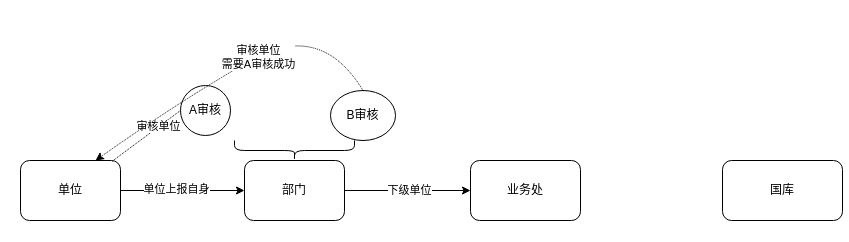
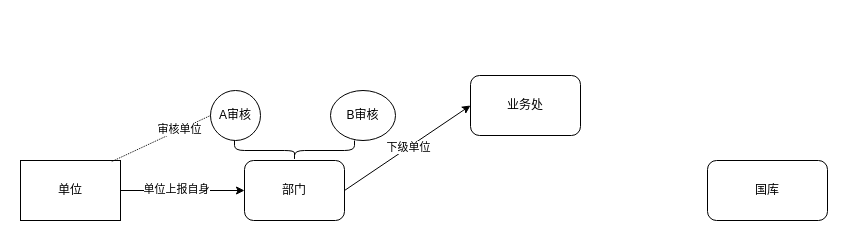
- <mxCell id="6" value="A审核" style="ellipse;whiteSpace=wrap;html=1;aspect=fixed;" vertex="1" parent="1"><mxGeometry x="180" y="85" width="50" height="50" as="geometry" /></mxCell>
+ <mxCell id="6" value="A审核" style="ellipse;whiteSpace=wrap;html=1;aspect=fixed;" vertex="1" parent="1"><mxGeometry x="210" y="90" width="50" height="50" as="geometry" /></mxCell>
- <mxCell id="15" value="" style="curved=1;endArrow=classic;html=1;rounded=0;exitX=0.5;exitY=0;exitDx=0;exitDy=0;entryX=0.75;entryY=0;entryDx=0;entryDy=0;dashed=1;dashPattern=1 1;" edge="1" parent="1" source="7" target="2"><mxGeometry width="50" height="50" relative="1" as="geometry"><mxPoint x="270" y="20" as="sourcePoint" /><mxPoint x="320" y="-30" as="targetPoint" /><Array as="points"><mxPoint x="320" y="20" /><mxPoint x="180" y="100" /></Array></mxGeometry></mxCell>
- <mxCell id="16" value="审核单位&lt;div&gt;需要A审核成功&lt;/div&gt;" style="edgeLabel;html=1;align=center;verticalAlign=middle;resizable=0;points=[];" vertex="1" connectable="0" parent="15"><mxGeometry x="-0.115" y="1" relative="1" as="geometry"><mxPoint as="offset" /></mxGeometry></mxCell>
- <mxCell id="2" value="单位" style="rounded=1;whiteSpace=wrap;html=1;" vertex="1" parent="1"><mxGeometry x="20" y="160" width="100" height="60" as="geometry" /></mxCell>
+ <mxCell id="2" value="单位" style="whiteSpace=wrap;html=1;rounded=0;" vertex="1" parent="1"><mxGeometry x="20" y="160" width="100" height="60" as="geometry" /></mxCell>
- <mxCell id="4" value="业务处" style="rounded=1;whiteSpace=wrap;html=1;" vertex="1" parent="1"><mxGeometry x="470" y="160" width="110" height="60" as="geometry" /></mxCell>
+ <mxCell id="4" value="业务处" style="rounded=1;whiteSpace=wrap;html=1;" vertex="1" parent="1"><mxGeometry x="470" y="75" width="110" height="60" as="geometry" /></mxCell>
- <mxCell id="5" value="国库" style="rounded=1;whiteSpace=wrap;html=1;" vertex="1" parent="1"><mxGeometry x="722" y="160" width="120" height="60" as="geometry" /></mxCell>
+ <mxCell id="5" value="国库" style="rounded=1;whiteSpace=wrap;html=1;" vertex="1" parent="1"><mxGeometry x="707" y="160" width="120" height="60" as="geometry" /></mxCell>
